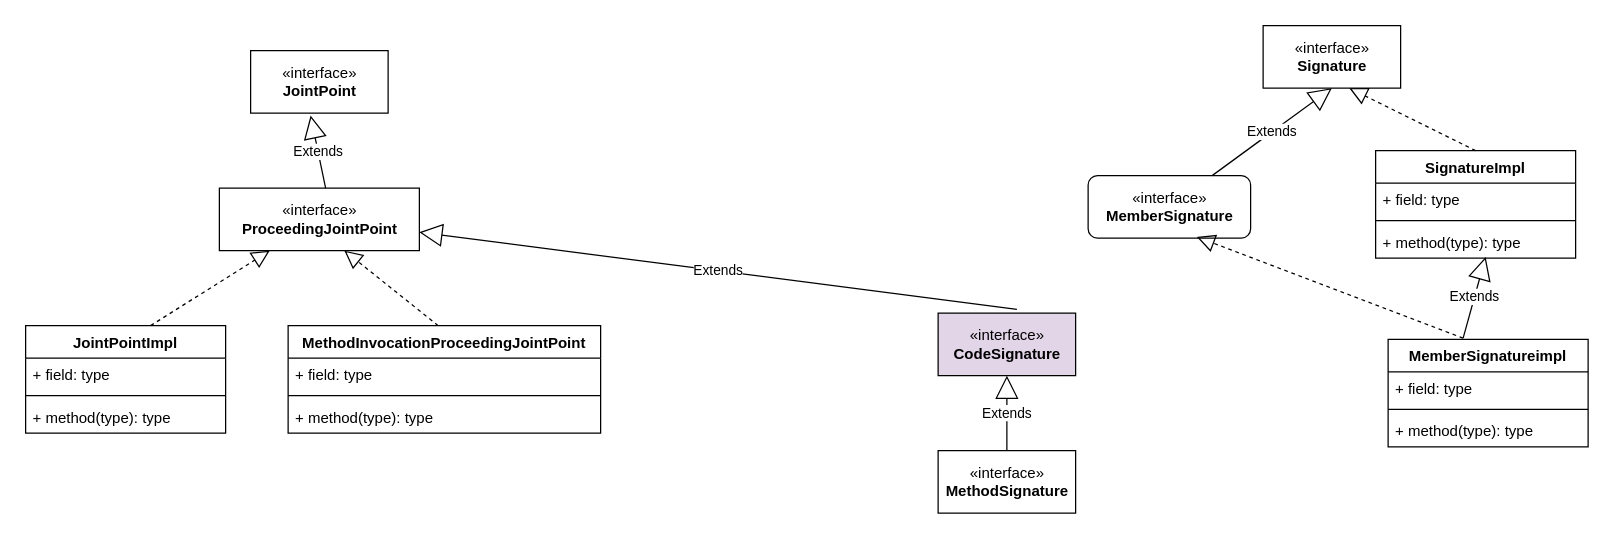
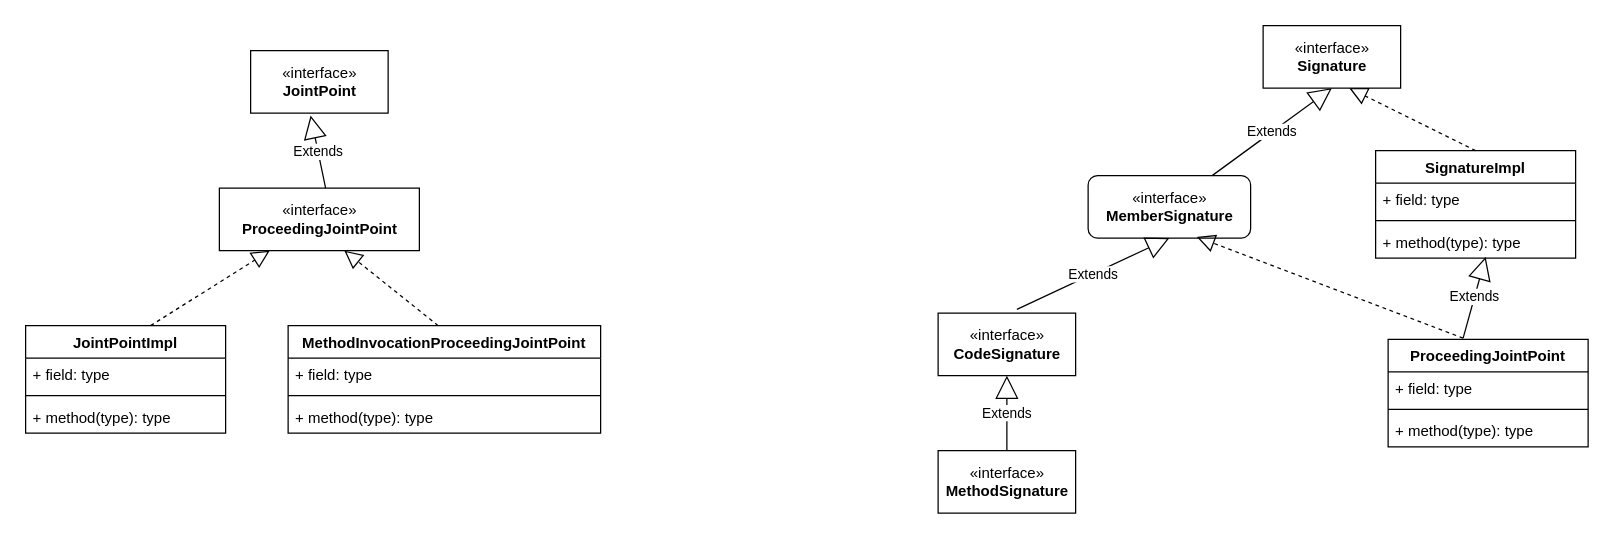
- <mxCell id="9" value="Extends" style="endArrow=block;endSize=16;endFill=0;html=1;exitX=0.573;exitY=-0.06;exitDx=0;exitDy=0;exitPerimeter=0;" parent="1" source="8" target="3" edge="1"><mxGeometry width="160" relative="1" as="geometry"><mxPoint x="800" y="270" as="sourcePoint" /><mxPoint x="960" y="270" as="targetPoint" /></mxGeometry></mxCell>
+ <mxCell id="9" value="Extends" style="endArrow=block;endSize=16;endFill=0;html=1;entryX=0.5;entryY=1;entryDx=0;entryDy=0;exitX=0.573;exitY=-0.06;exitDx=0;exitDy=0;exitPerimeter=0;" parent="1" source="8" target="6" edge="1"><mxGeometry width="160" relative="1" as="geometry"><mxPoint x="800" y="270" as="sourcePoint" /><mxPoint x="960" y="270" as="targetPoint" /></mxGeometry></mxCell>
- <mxCell id="8" value="«interface»&lt;br&gt;&lt;b&gt;CodeSignature&lt;/b&gt;" style="html=1;fillColor=#e1d5e7;" parent="1" vertex="1"><mxGeometry x="750" y="250" width="110" height="50" as="geometry" /></mxCell>
+ <mxCell id="8" value="«interface»&lt;br&gt;&lt;b&gt;CodeSignature&lt;/b&gt;" style="html=1;" parent="1" vertex="1"><mxGeometry x="750" y="250" width="110" height="50" as="geometry" /></mxCell>
- <mxCell id="27" value="MemberSignatureimpl" style="swimlane;fontStyle=1;align=center;verticalAlign=top;childLayout=stackLayout;horizontal=1;startSize=26;horizontalStack=0;resizeParent=1;resizeParentMax=0;resizeLast=0;collapsible=1;marginBottom=0;" vertex="1" parent="1"><mxGeometry x="1110" y="271" width="160" height="86" as="geometry" /></mxCell>
+ <mxCell id="27" value="ProceedingJointPoint" style="swimlane;fontStyle=1;align=center;verticalAlign=top;childLayout=stackLayout;horizontal=1;startSize=26;horizontalStack=0;resizeParent=1;resizeParentMax=0;resizeLast=0;collapsible=1;marginBottom=0;" vertex="1" parent="1"><mxGeometry x="1110" y="271" width="160" height="86" as="geometry" /></mxCell>
